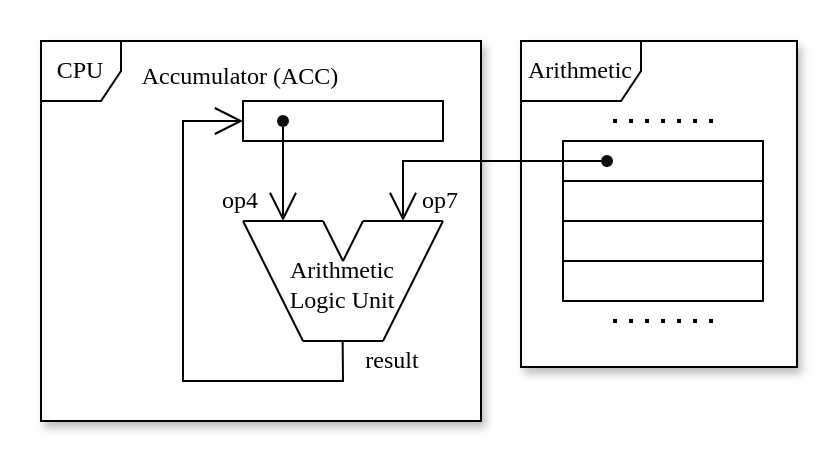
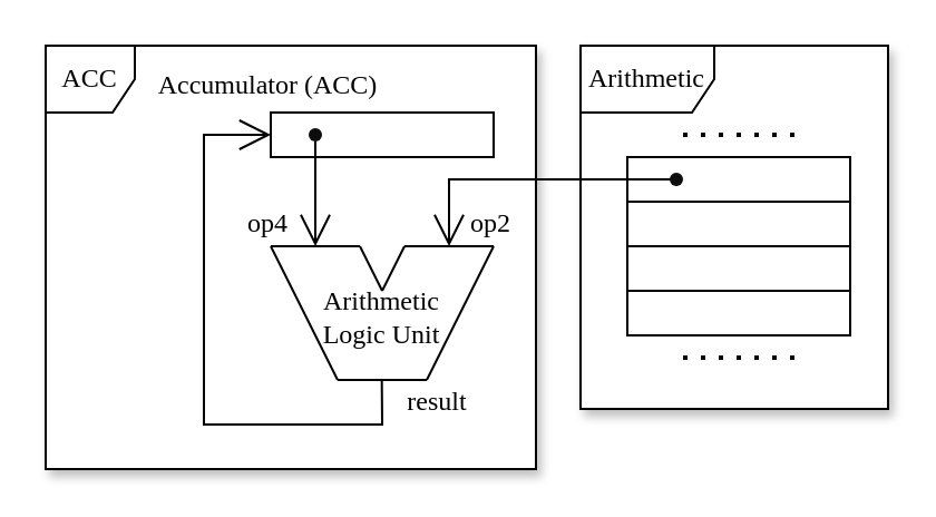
- <mxCell id="17" value="CPU" style="shape=umlFrame;whiteSpace=wrap;html=1;pointerEvents=0;fontFamily=Computer Modern;width=40;height=30;" parent="1" vertex="1"><mxGeometry x="20" y="20" width="220" height="190" as="geometry" /></mxCell>
+ <mxCell id="17" value="ACC" style="shape=umlFrame;whiteSpace=wrap;html=1;pointerEvents=0;fontFamily=Computer Modern;width=40;height=30;" parent="1" vertex="1"><mxGeometry x="20" y="20" width="220" height="190" as="geometry" /></mxCell>
- <mxCell id="29" value="op7" style="text;html=1;strokeColor=none;fillColor=none;align=center;verticalAlign=middle;whiteSpace=wrap;rounded=0;fontFamily=Computer Modern;" vertex="1" parent="1"><mxGeometry x="206.75" y="89.5" width="26" height="20" as="geometry" /></mxCell>
+ <mxCell id="29" value="op2" style="text;html=1;strokeColor=none;fillColor=none;align=center;verticalAlign=middle;whiteSpace=wrap;rounded=0;fontFamily=Computer Modern;" vertex="1" parent="1"><mxGeometry x="206.75" y="89.5" width="26" height="20" as="geometry" /></mxCell>
